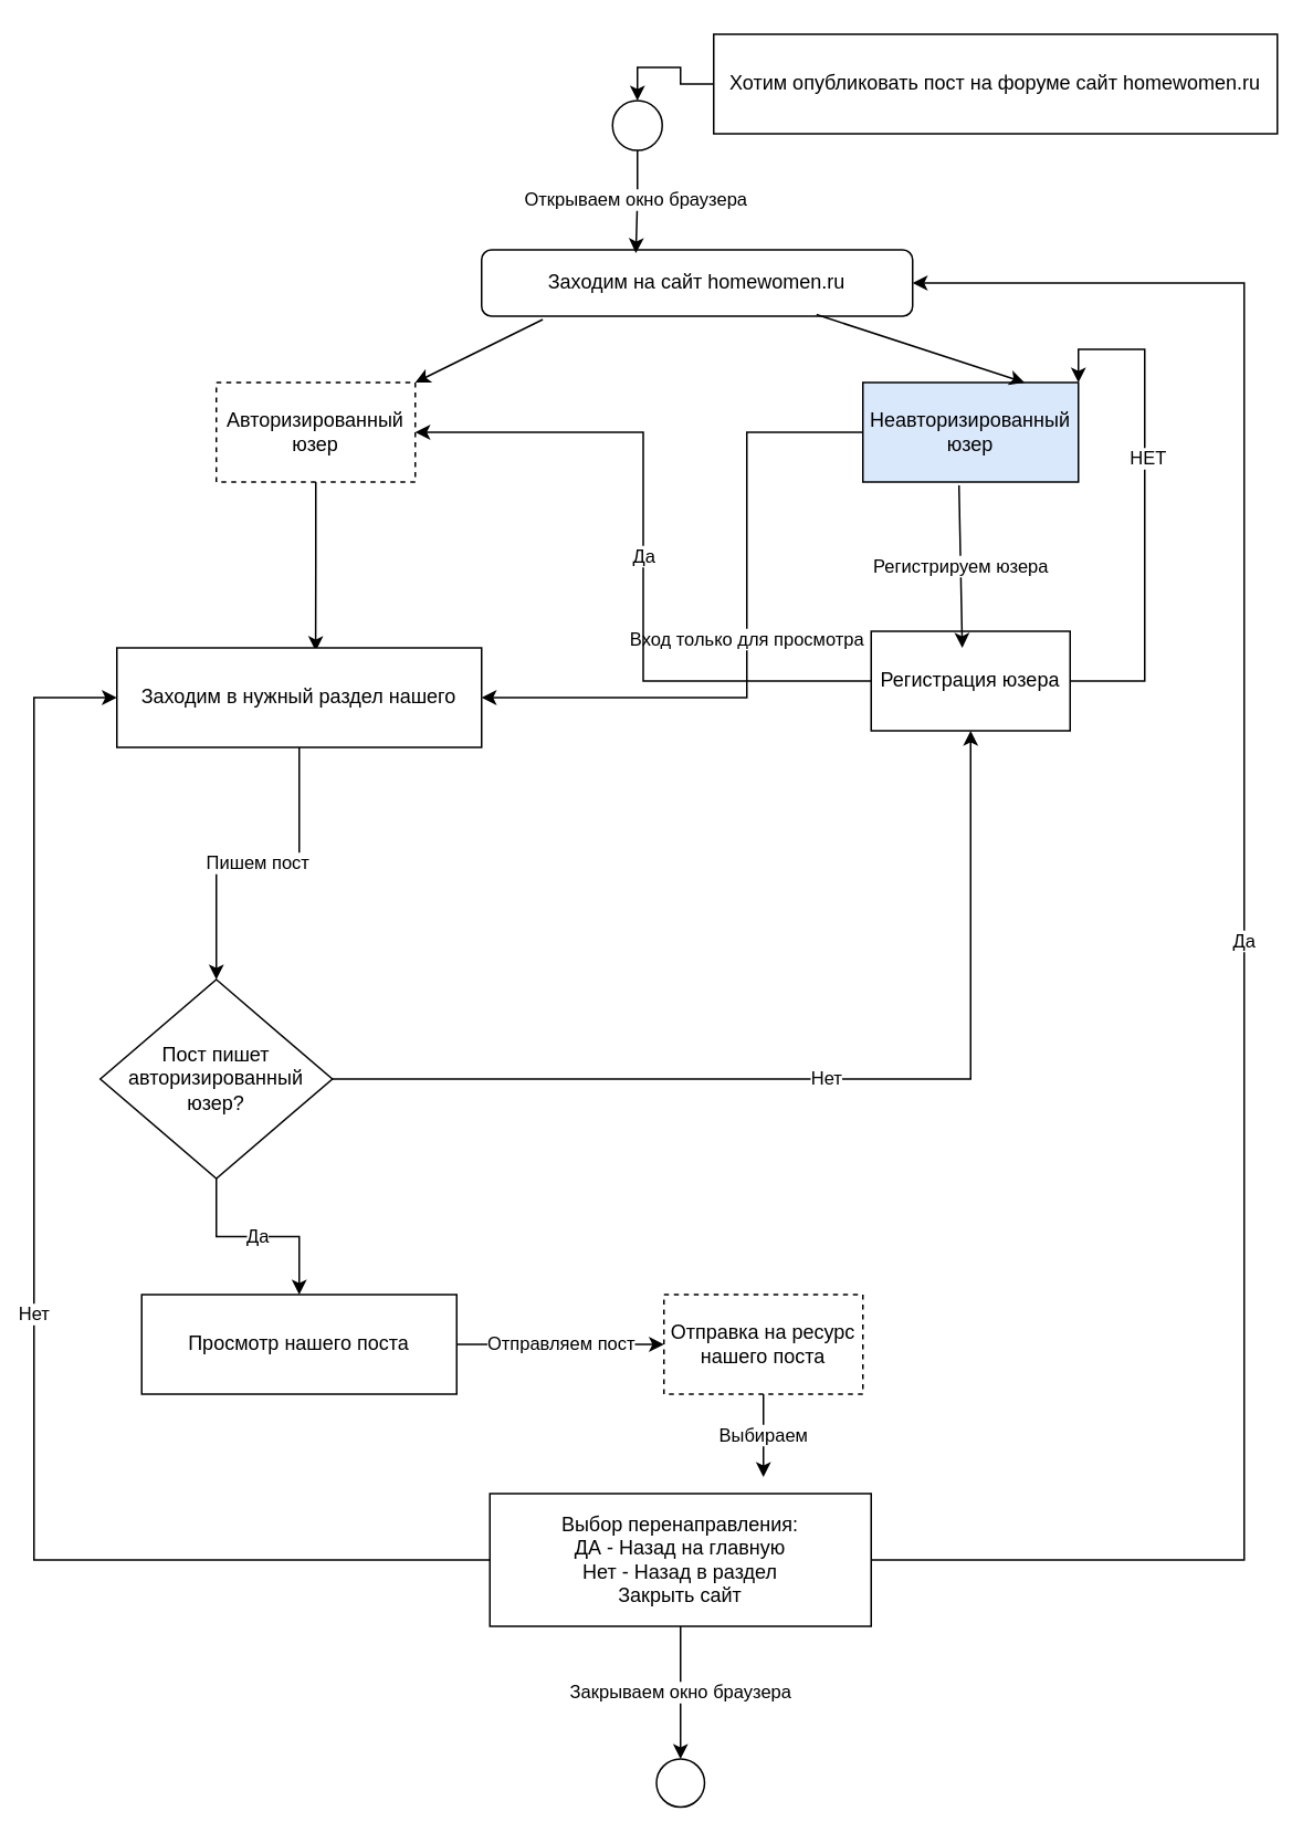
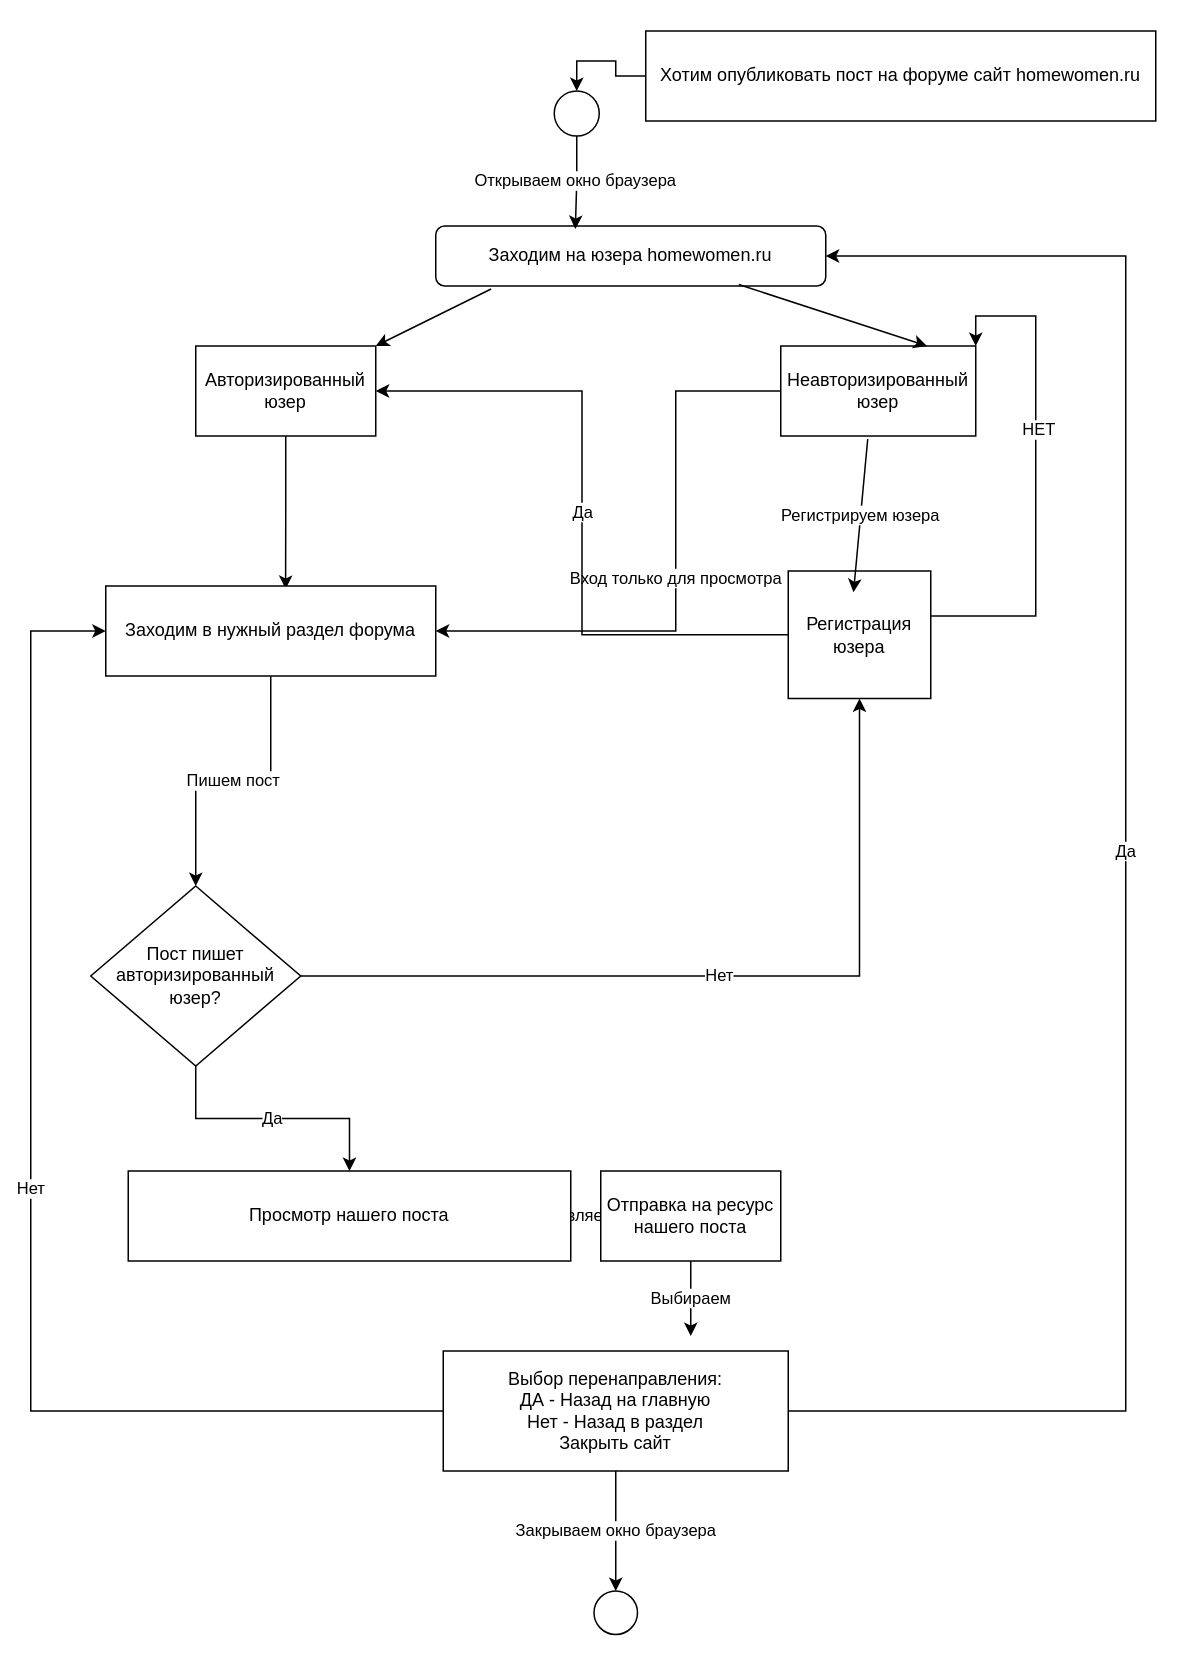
- <mxCell id="2" value="Заходим на сайт homewomen.ru" style="rounded=1;whiteSpace=wrap;html=1;fontSize=12;glass=0;strokeWidth=1;shadow=0;" parent="1" vertex="1"><mxGeometry x="290" width="260" height="40" as="geometry" y="150" /></mxCell>
+ <mxCell id="2" value="Заходим на юзера homewomen.ru" style="rounded=1;whiteSpace=wrap;html=1;fontSize=12;glass=0;strokeWidth=1;shadow=0;" parent="1" vertex="1"><mxGeometry x="290" width="260" height="40" as="geometry" y="150" /></mxCell>
- <mxCell id="6" value="Авторизированный юзер" style="rounded=0;whiteSpace=wrap;html=1;dashed=1;" vertex="1" parent="1"><mxGeometry x="130" y="230" width="120" height="60" as="geometry" /></mxCell>
+ <mxCell id="6" value="Авторизированный юзер" style="rounded=0;whiteSpace=wrap;html=1;" vertex="1" parent="1"><mxGeometry x="130" y="230" width="120" height="60" as="geometry" /></mxCell>
- <mxCell id="8" value="Неавторизированный юзер" style="rounded=0;whiteSpace=wrap;html=1;fillColor=#dae8fc;" vertex="1" parent="1"><mxGeometry x="520" y="230" width="130" height="60" as="geometry" /></mxCell>
+ <mxCell id="8" value="Неавторизированный юзер" style="rounded=0;whiteSpace=wrap;html=1;" vertex="1" parent="1"><mxGeometry x="520" y="230" width="130" height="60" as="geometry" /></mxCell>
- <mxCell id="16" value="Регистрация юзера" style="rounded=0;whiteSpace=wrap;html=1;" vertex="1" parent="1"><mxGeometry x="525" y="380" width="120" height="60" as="geometry" /></mxCell>
+ <mxCell id="16" value="Регистрация юзера" style="rounded=0;whiteSpace=wrap;html=1;" vertex="1" parent="1"><mxGeometry x="525" y="380" width="95" height="85" as="geometry" /></mxCell>
- <mxCell id="12" value="Заходим в нужный раздел нашего" style="rounded=0;whiteSpace=wrap;html=1;" vertex="1" parent="1"><mxGeometry x="70" y="390" width="220" height="60" as="geometry" /></mxCell>
+ <mxCell id="12" value="Заходим в нужный раздел форума" style="rounded=0;whiteSpace=wrap;html=1;" vertex="1" parent="1"><mxGeometry x="70" y="390" width="220" height="60" as="geometry" /></mxCell>
- <mxCell id="22" value="Просмотр нашего поста" style="rounded=0;whiteSpace=wrap;html=1;" vertex="1" parent="1"><mxGeometry x="85" y="780" width="190" height="60" as="geometry" /></mxCell>
+ <mxCell id="22" value="Просмотр нашего поста" style="rounded=0;whiteSpace=wrap;html=1;" vertex="1" parent="1"><mxGeometry x="85" y="780" width="295" height="60" as="geometry" /></mxCell>
- <mxCell id="26" value="Отправка на ресурс нашего поста" style="rounded=0;whiteSpace=wrap;html=1;dashed=1;" vertex="1" parent="1"><mxGeometry x="400" y="780" width="120" height="60" as="geometry" /></mxCell>
+ <mxCell id="26" value="Отправка на ресурс нашего поста" style="rounded=0;whiteSpace=wrap;html=1;" vertex="1" parent="1"><mxGeometry x="400" y="780" width="120" height="60" as="geometry" /></mxCell>
